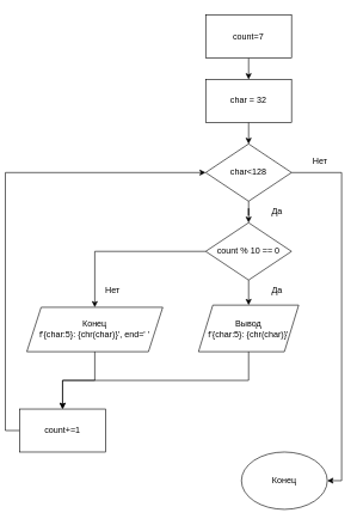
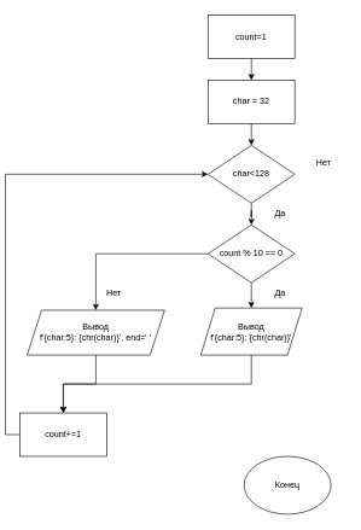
- <mxCell id="4" value="count=7" style="rounded=0;whiteSpace=wrap;html=1;" parent="1" vertex="1"><mxGeometry x="280" y="20" width="120" height="60" as="geometry" /></mxCell>
+ <mxCell id="4" value="count=1" style="rounded=0;whiteSpace=wrap;html=1;" parent="1" vertex="1"><mxGeometry x="280" y="20" width="120" height="60" as="geometry" /></mxCell>
- <mxCell id="7" style="edgeStyle=orthogonalEdgeStyle;rounded=0;orthogonalLoop=1;jettySize=auto;html=1;exitX=1;exitY=0.5;exitDx=0;exitDy=0;entryX=1;entryY=0.5;entryDx=0;entryDy=0;" parent="1" source="9" target="2" edge="1"><mxGeometry relative="1" as="geometry" /></mxCell>
- <mxCell id="19" value="Конец&lt;br&gt;f'{char:5}: {chr(char)}', end=' '" style="shape=parallelogram;perimeter=parallelogramPerimeter;whiteSpace=wrap;html=1;fixedSize=1;" parent="1" vertex="1"><mxGeometry x="30" y="428" width="190" height="62" as="geometry" /></mxCell>
+ <mxCell id="19" value="Вывод&lt;br&gt;f'{char:5}: {chr(char)}', end=' '" style="shape=parallelogram;perimeter=parallelogramPerimeter;whiteSpace=wrap;html=1;fixedSize=1;" parent="1" vertex="1"><mxGeometry x="30" y="428" width="190" height="62" as="geometry" /></mxCell>
